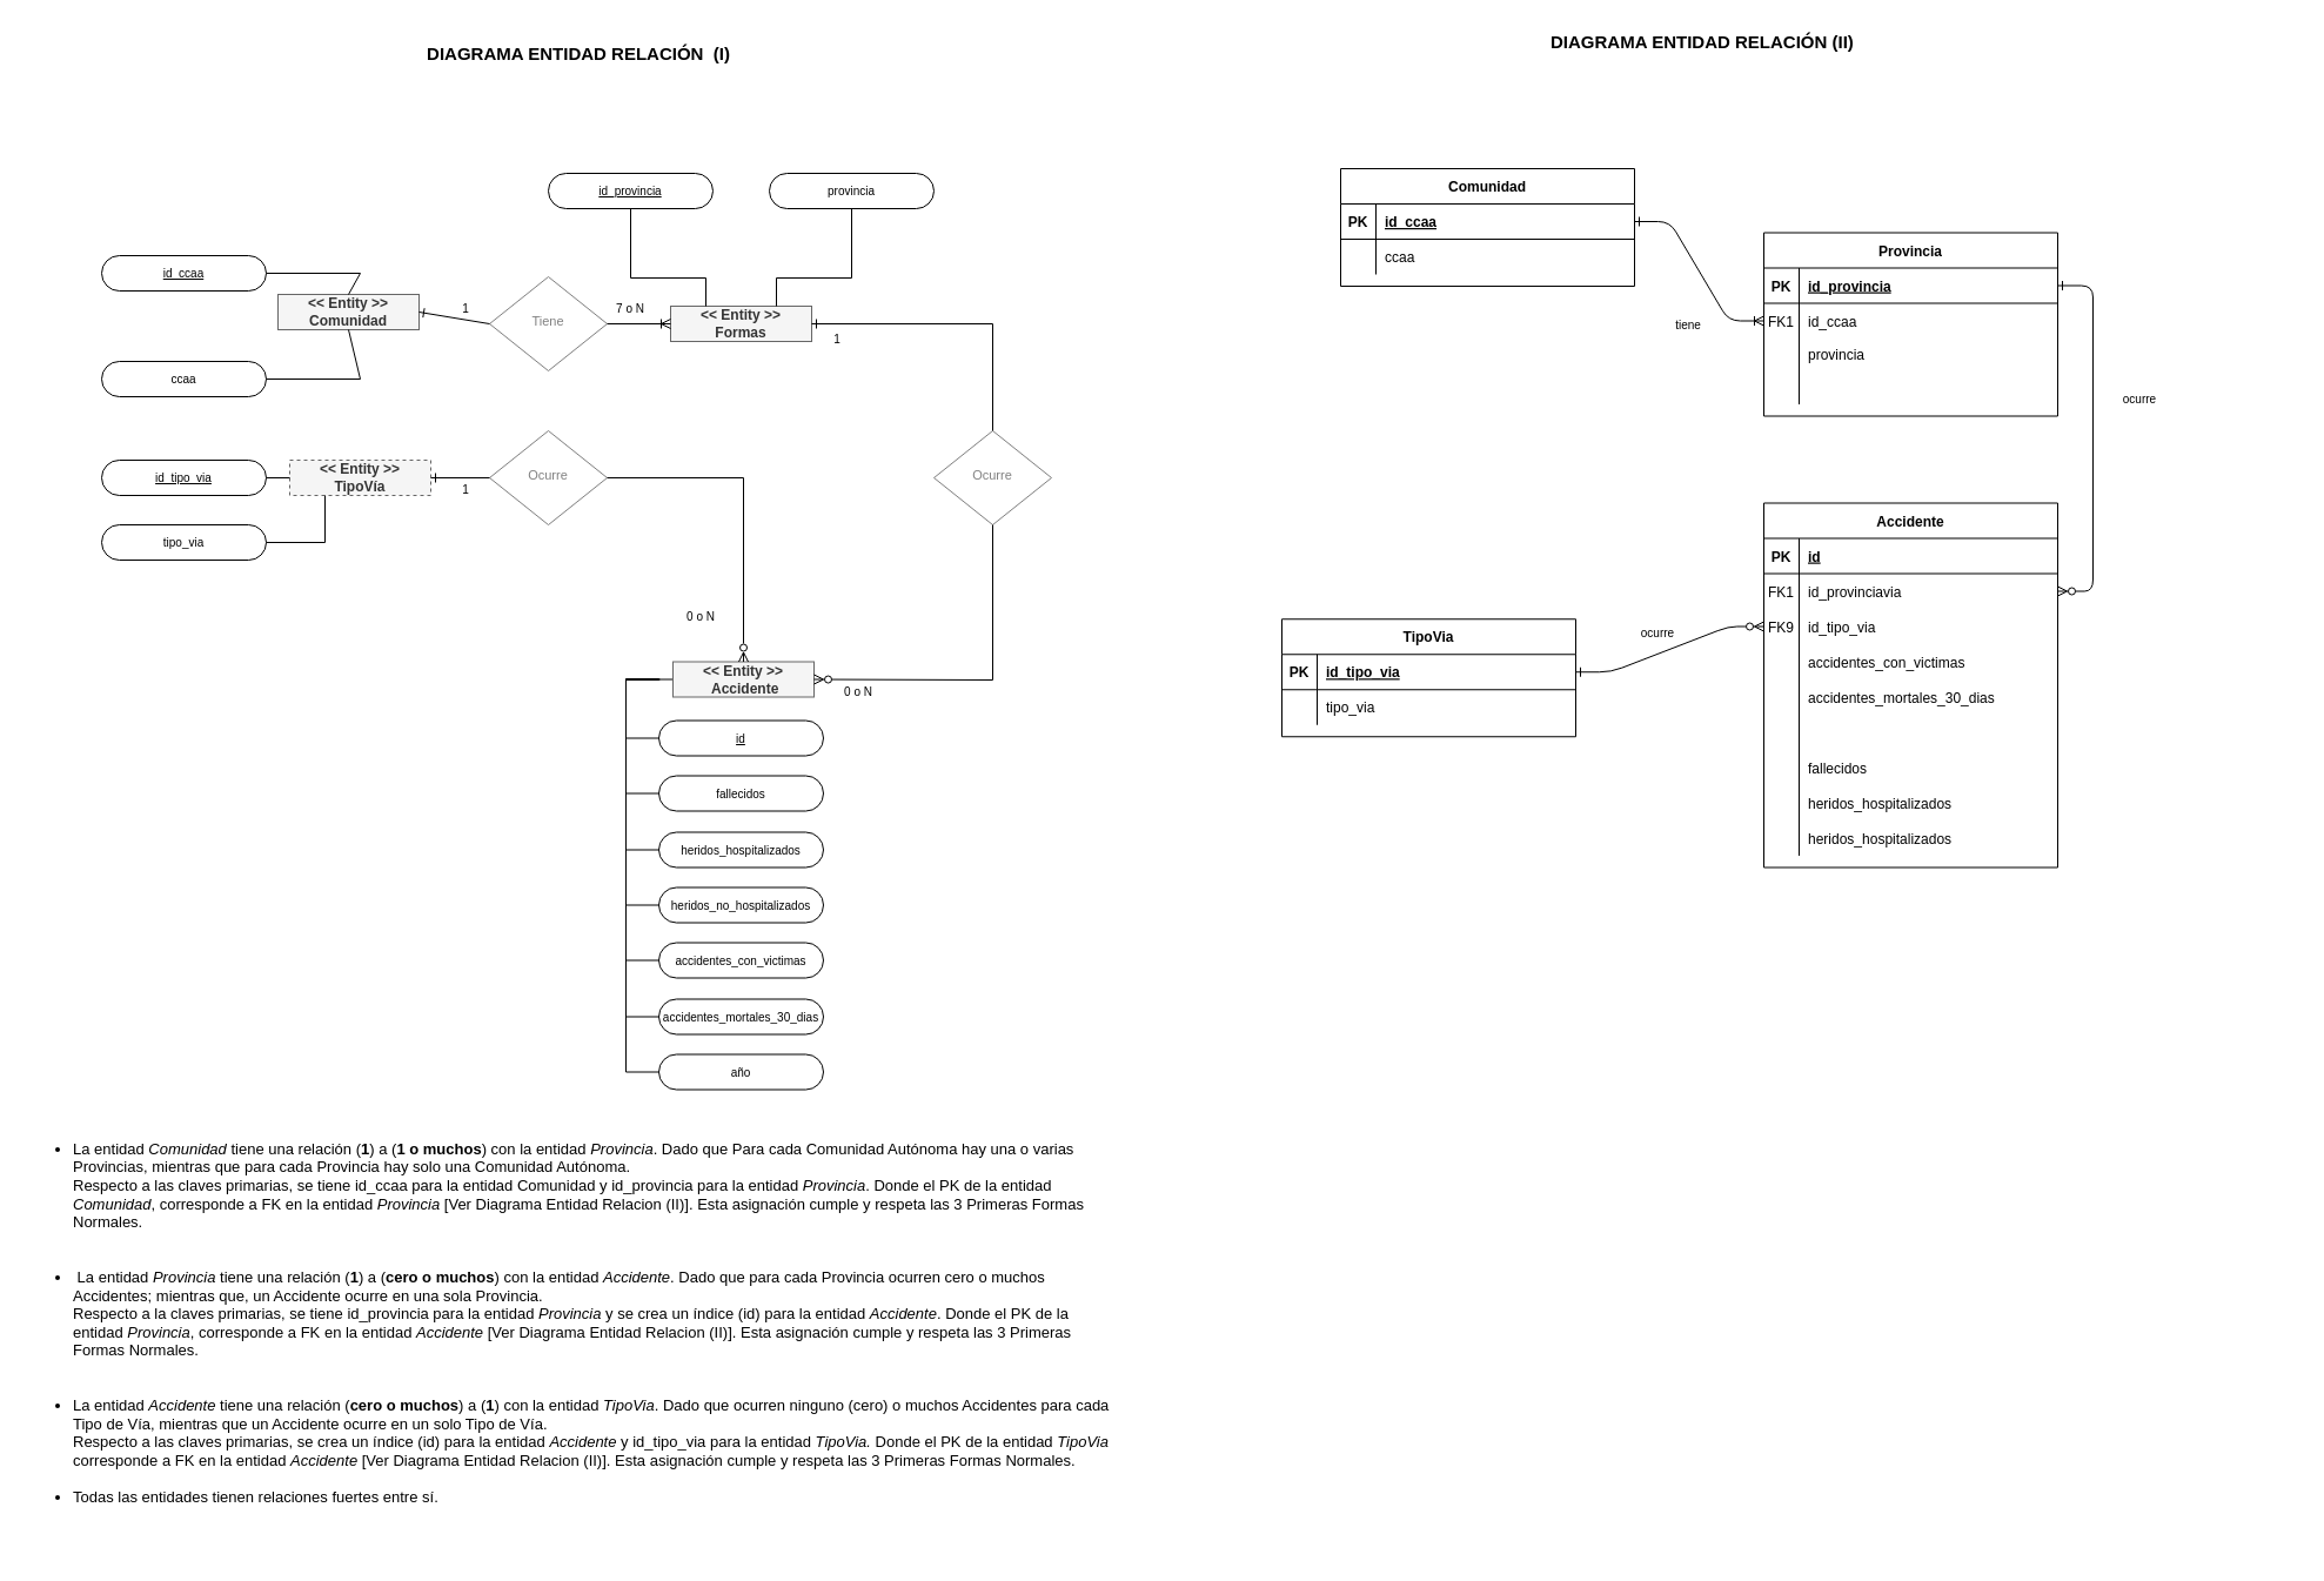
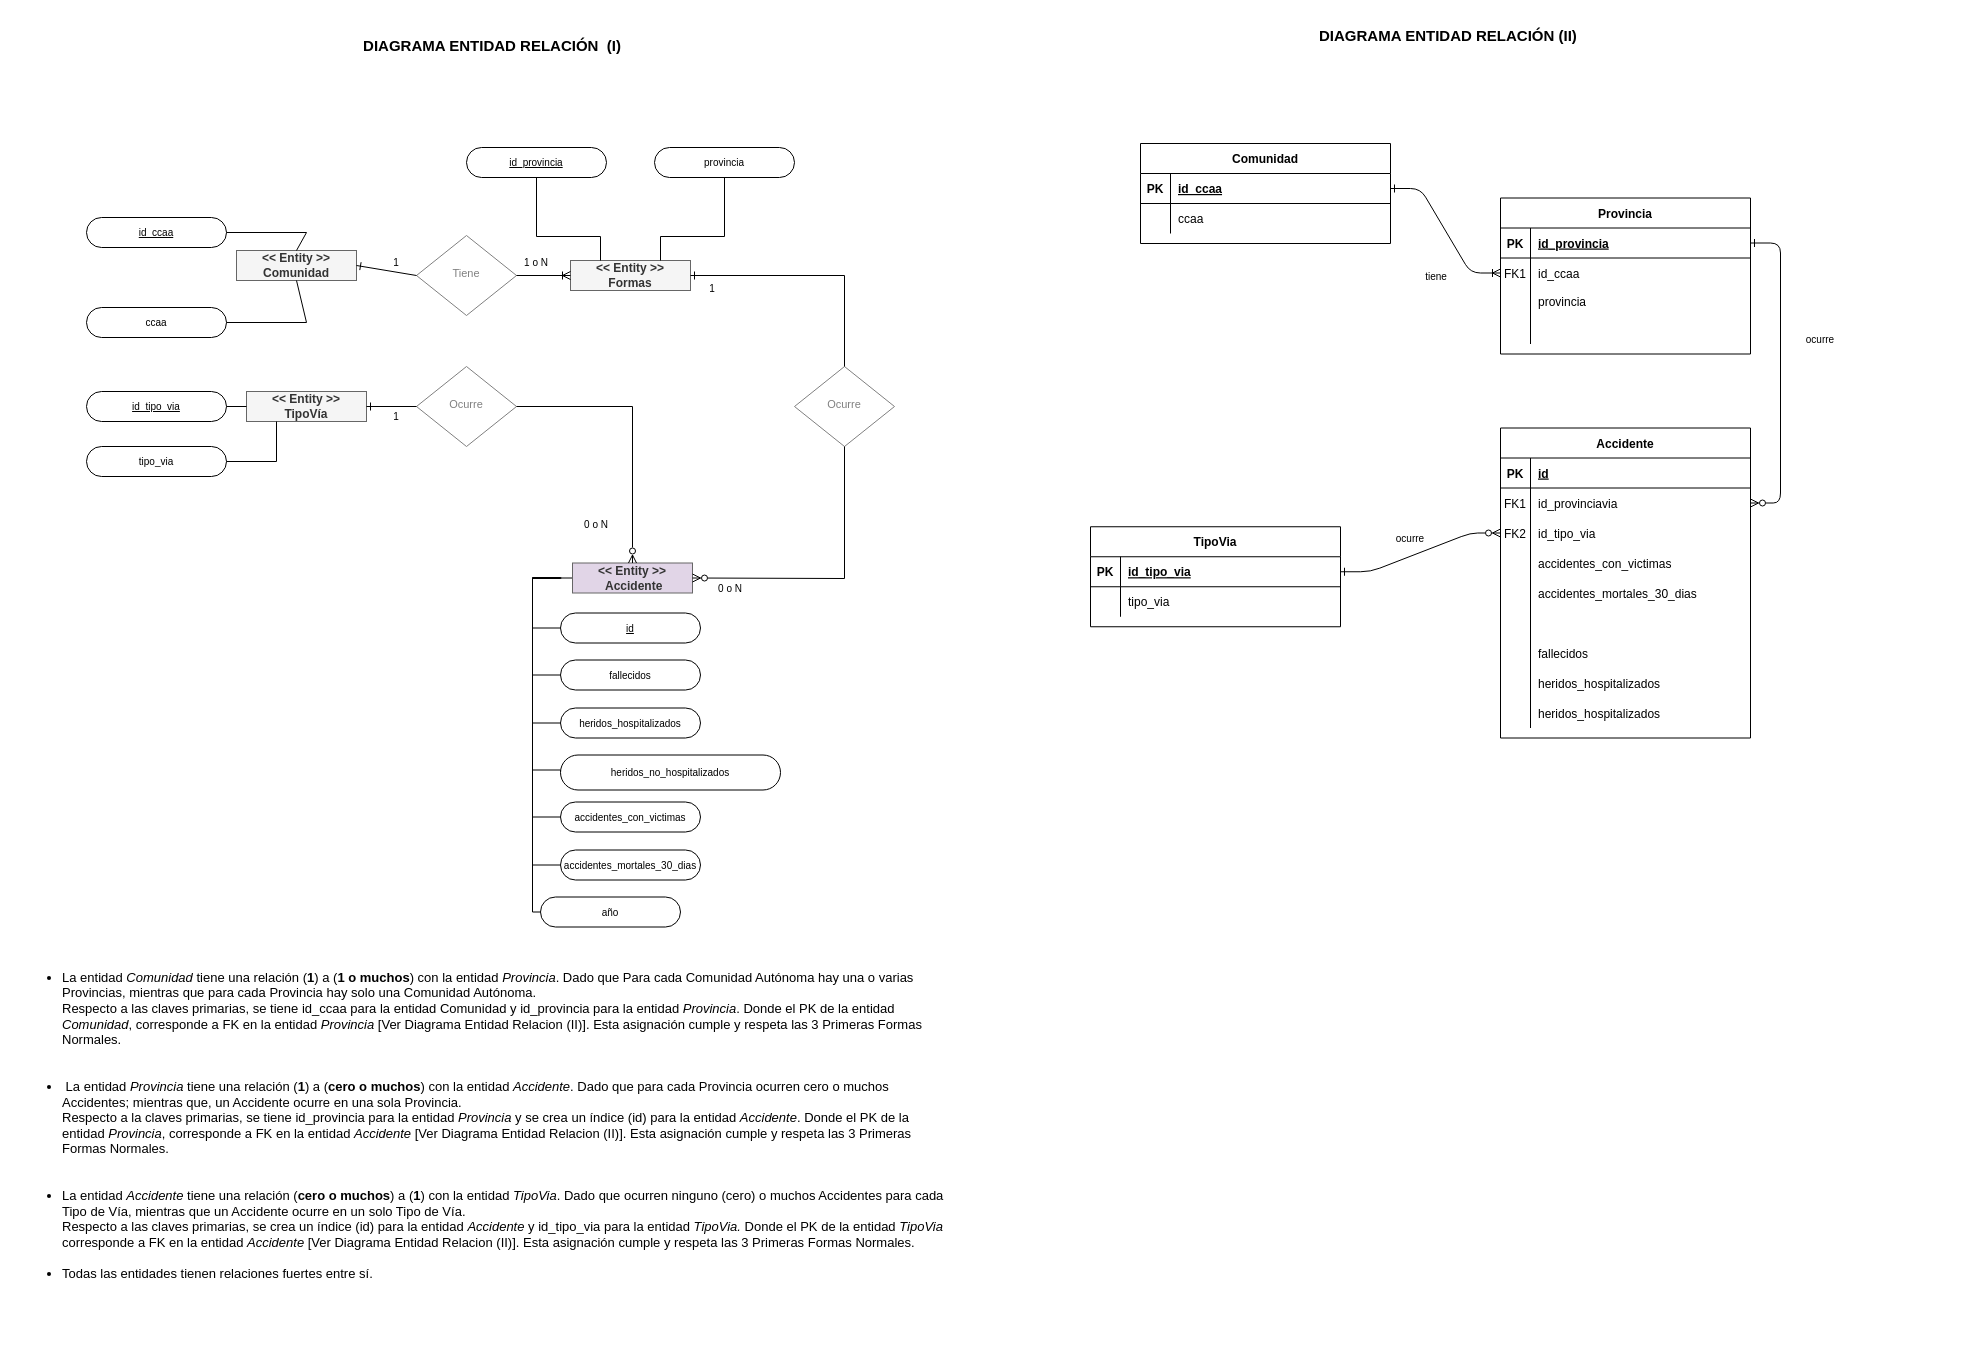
- <mxCell id="99" value="&lt;font style=&quot;font-size: 10px;&quot;&gt;7 o N&lt;/font&gt;" style="text;html=1;strokeColor=none;fillColor=none;align=center;verticalAlign=middle;whiteSpace=wrap;rounded=0;" parent="1" vertex="1"><mxGeometry x="506" y="247" width="60" height="30" as="geometry" /></mxCell>
+ <mxCell id="99" value="&lt;font style=&quot;font-size: 10px;&quot;&gt;1 o N&lt;/font&gt;" style="text;html=1;strokeColor=none;fillColor=none;align=center;verticalAlign=middle;whiteSpace=wrap;rounded=0;" parent="1" vertex="1"><mxGeometry x="506" y="247" width="60" height="30" as="geometry" /></mxCell>
- <mxCell id="5" value="&lt;b&gt;&amp;lt;&amp;lt; Entity &amp;gt;&amp;gt;&lt;br style=&quot;border-color: var(--border-color);&quot;&gt;TipoVía&lt;/b&gt;" style="rounded=0;whiteSpace=wrap;html=1;fillColor=#f5f5f5;fontColor=#333333;strokeColor=#666666;fontSize=12;dashed=1;" parent="1" vertex="1"><mxGeometry x="246" y="391" width="120" height="30" as="geometry" /></mxCell>
+ <mxCell id="5" value="&lt;b&gt;&amp;lt;&amp;lt; Entity &amp;gt;&amp;gt;&lt;br style=&quot;border-color: var(--border-color);&quot;&gt;TipoVía&lt;/b&gt;" style="rounded=0;whiteSpace=wrap;html=1;fillColor=#f5f5f5;fontColor=#333333;strokeColor=#666666;fontSize=12;" parent="1" vertex="1"><mxGeometry x="246" y="391" width="120" height="30" as="geometry" /></mxCell>
- <mxCell id="77" value="FK9" style="shape=partialRectangle;overflow=hidden;connectable=0;fillColor=none;top=0;left=0;bottom=0;right=0;" parent="76" vertex="1"><mxGeometry width="30" height="30" as="geometry"><mxRectangle width="30" height="30" as="alternateBounds" /></mxGeometry></mxCell>
+ <mxCell id="77" value="FK2" style="shape=partialRectangle;overflow=hidden;connectable=0;fillColor=none;top=0;left=0;bottom=0;right=0;" parent="76" vertex="1"><mxGeometry width="30" height="30" as="geometry"><mxRectangle width="30" height="30" as="alternateBounds" /></mxGeometry></mxCell>
- <mxCell id="16" value="&lt;b&gt;&amp;lt;&amp;lt; Entity &amp;gt;&amp;gt;&lt;br style=&quot;border-color: var(--border-color);&quot;&gt;&amp;nbsp;Accidente&lt;/b&gt;" style="rounded=0;whiteSpace=wrap;html=1;fillColor=#f5f5f5;fontColor=#333333;strokeColor=#666666;fontSize=12;align=center;" parent="1" vertex="1"><mxGeometry x="572" y="562.5" width="120" height="30" as="geometry" /></mxCell>
+ <mxCell id="16" value="&lt;b&gt;&amp;lt;&amp;lt; Entity &amp;gt;&amp;gt;&lt;br style=&quot;border-color: var(--border-color);&quot;&gt;&amp;nbsp;Accidente&lt;/b&gt;" style="rounded=0;whiteSpace=wrap;html=1;fillColor=#e1d5e7;fontColor=#333333;strokeColor=#666666;fontSize=12;align=center;" parent="1" vertex="1"><mxGeometry x="572" y="562.5" width="120" height="30" as="geometry" /></mxCell>
- <mxCell id="33" value="&lt;font style=&quot;font-size: 10px;&quot;&gt;heridos_no_hospitalizados&lt;/font&gt;" style="rounded=1;whiteSpace=wrap;html=1;arcSize=50;fontSize=10;" parent="1" vertex="1"><mxGeometry x="560" y="754.5" width="140" height="30" as="geometry" /></mxCell>
+ <mxCell id="33" value="&lt;font style=&quot;font-size: 10px;&quot;&gt;heridos_no_hospitalizados&lt;/font&gt;" style="rounded=1;whiteSpace=wrap;html=1;arcSize=50;fontSize=10;" parent="1" vertex="1"><mxGeometry x="560" y="754.5" width="220" height="35" as="geometry" /></mxCell>
- <mxCell id="37" value="&lt;font style=&quot;font-size: 10px;&quot;&gt;año&lt;/font&gt;" style="rounded=1;whiteSpace=wrap;html=1;arcSize=50;fontSize=10;" parent="1" vertex="1"><mxGeometry x="560" y="896.5" width="140" height="30" as="geometry" /></mxCell>
+ <mxCell id="37" value="&lt;font style=&quot;font-size: 10px;&quot;&gt;año&lt;/font&gt;" style="rounded=1;whiteSpace=wrap;html=1;arcSize=50;fontSize=10;" parent="1" vertex="1"><mxGeometry x="540" y="896.5" width="140" height="30" as="geometry" /></mxCell>
